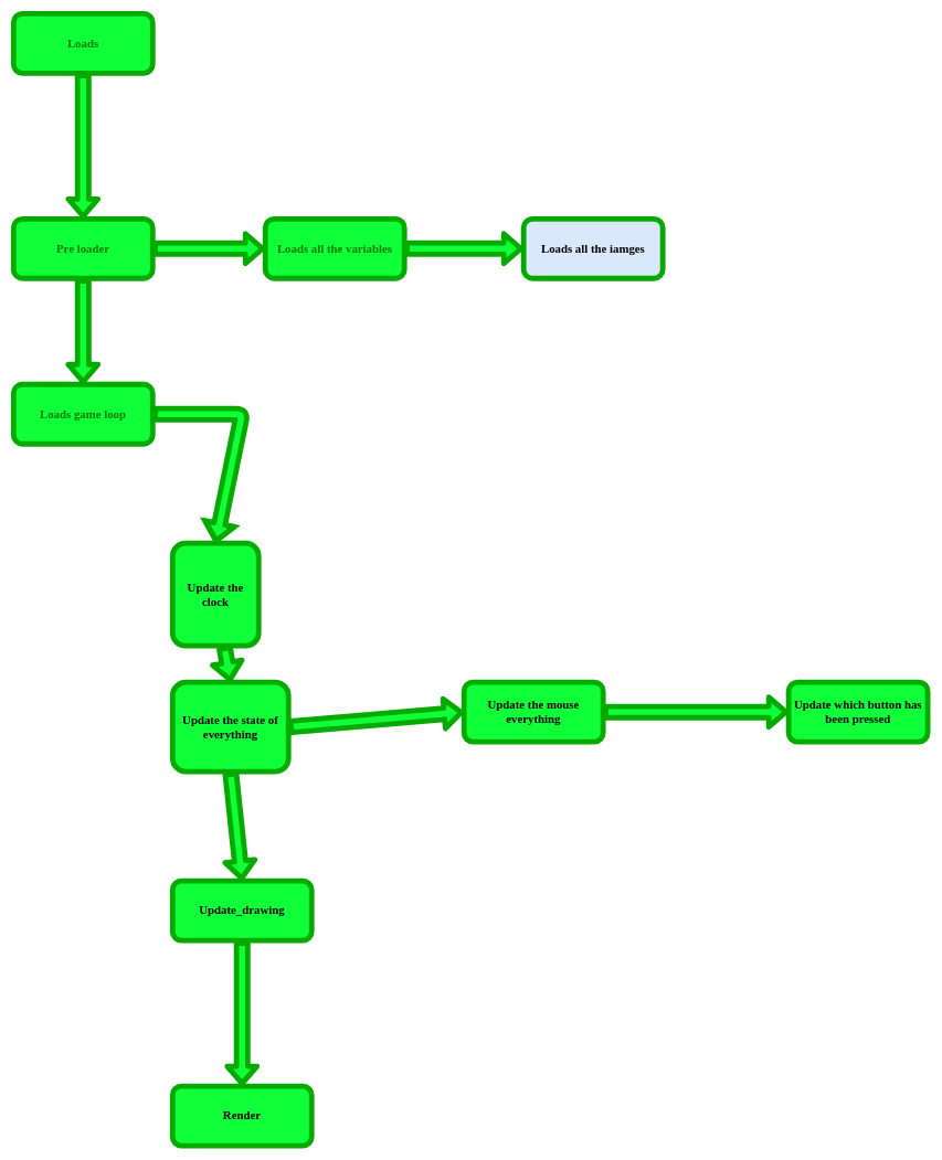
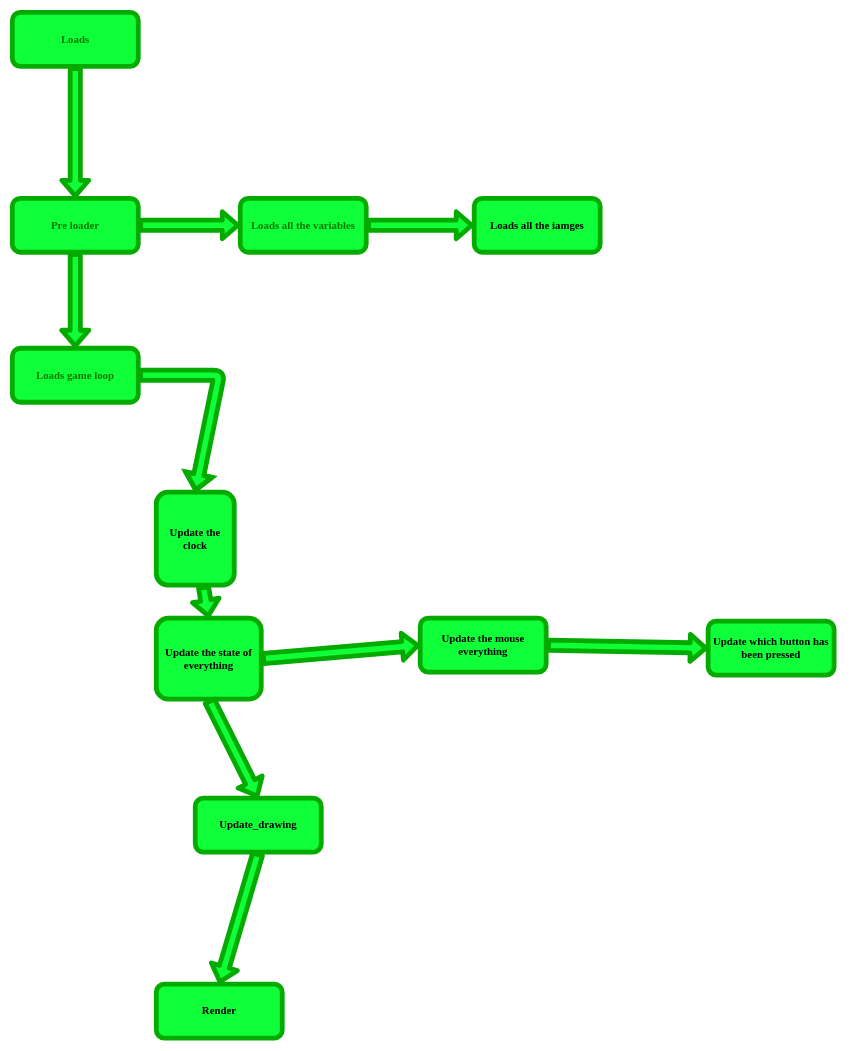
- <mxCell id="8" value="&lt;div&gt;&lt;font face=&quot;Times New Roman&quot;&gt;&lt;span style=&quot;font-size: 18px;&quot;&gt;&lt;b&gt;Loads all the iamges&lt;/b&gt;&lt;/span&gt;&lt;/font&gt;&lt;/div&gt;" style="rounded=1;whiteSpace=wrap;html=1;strokeWidth=8;strokeColor=#04AA00;fillColor=#dae8fc;" parent="1" vertex="1"><mxGeometry x="790" y="330" width="210" height="90" as="geometry" /></mxCell>
+ <mxCell id="8" value="&lt;div&gt;&lt;font face=&quot;Times New Roman&quot;&gt;&lt;span style=&quot;font-size: 18px;&quot;&gt;&lt;b&gt;Loads all the iamges&lt;/b&gt;&lt;/span&gt;&lt;/font&gt;&lt;/div&gt;" style="rounded=1;whiteSpace=wrap;html=1;strokeWidth=8;strokeColor=#04AA00;fillColor=#0FFF39;" parent="1" vertex="1"><mxGeometry x="790" y="330" width="210" height="90" as="geometry" /></mxCell>
- <mxCell id="19" value="&lt;font face=&quot;Times New Roman&quot;&gt;&lt;span style=&quot;font-size: 18px;&quot;&gt;&lt;b&gt;Update which button has been pressed&lt;/b&gt;&lt;/span&gt;&lt;/font&gt;" style="rounded=1;whiteSpace=wrap;html=1;strokeWidth=8;strokeColor=#04AA00;fillColor=#0FFF39;" parent="1" vertex="1"><mxGeometry x="1190" y="1030" width="210" height="90" as="geometry" /></mxCell>
+ <mxCell id="19" value="&lt;font face=&quot;Times New Roman&quot;&gt;&lt;span style=&quot;font-size: 18px;&quot;&gt;&lt;b&gt;Update which button has been pressed&lt;/b&gt;&lt;/span&gt;&lt;/font&gt;" style="rounded=1;whiteSpace=wrap;html=1;strokeWidth=8;strokeColor=#04AA00;fillColor=#0FFF39;" parent="1" vertex="1"><mxGeometry x="1180" y="1035" width="210" height="90" as="geometry" /></mxCell>
- <mxCell id="17" value="&lt;font face=&quot;Times New Roman&quot;&gt;&lt;span style=&quot;font-size: 18px;&quot;&gt;&lt;b&gt;Update_drawing&lt;/b&gt;&lt;/span&gt;&lt;/font&gt;" style="rounded=1;whiteSpace=wrap;html=1;strokeWidth=8;strokeColor=#04AA00;fillColor=#0FFF39;" parent="1" vertex="1"><mxGeometry x="260" y="1330" width="210" height="90" as="geometry" /></mxCell>
+ <mxCell id="17" value="&lt;font face=&quot;Times New Roman&quot;&gt;&lt;span style=&quot;font-size: 18px;&quot;&gt;&lt;b&gt;Update_drawing&lt;/b&gt;&lt;/span&gt;&lt;/font&gt;" style="rounded=1;whiteSpace=wrap;html=1;strokeWidth=8;strokeColor=#04AA00;fillColor=#0FFF39;" parent="1" vertex="1"><mxGeometry x="325" y="1330" width="210" height="90" as="geometry" /></mxCell>
